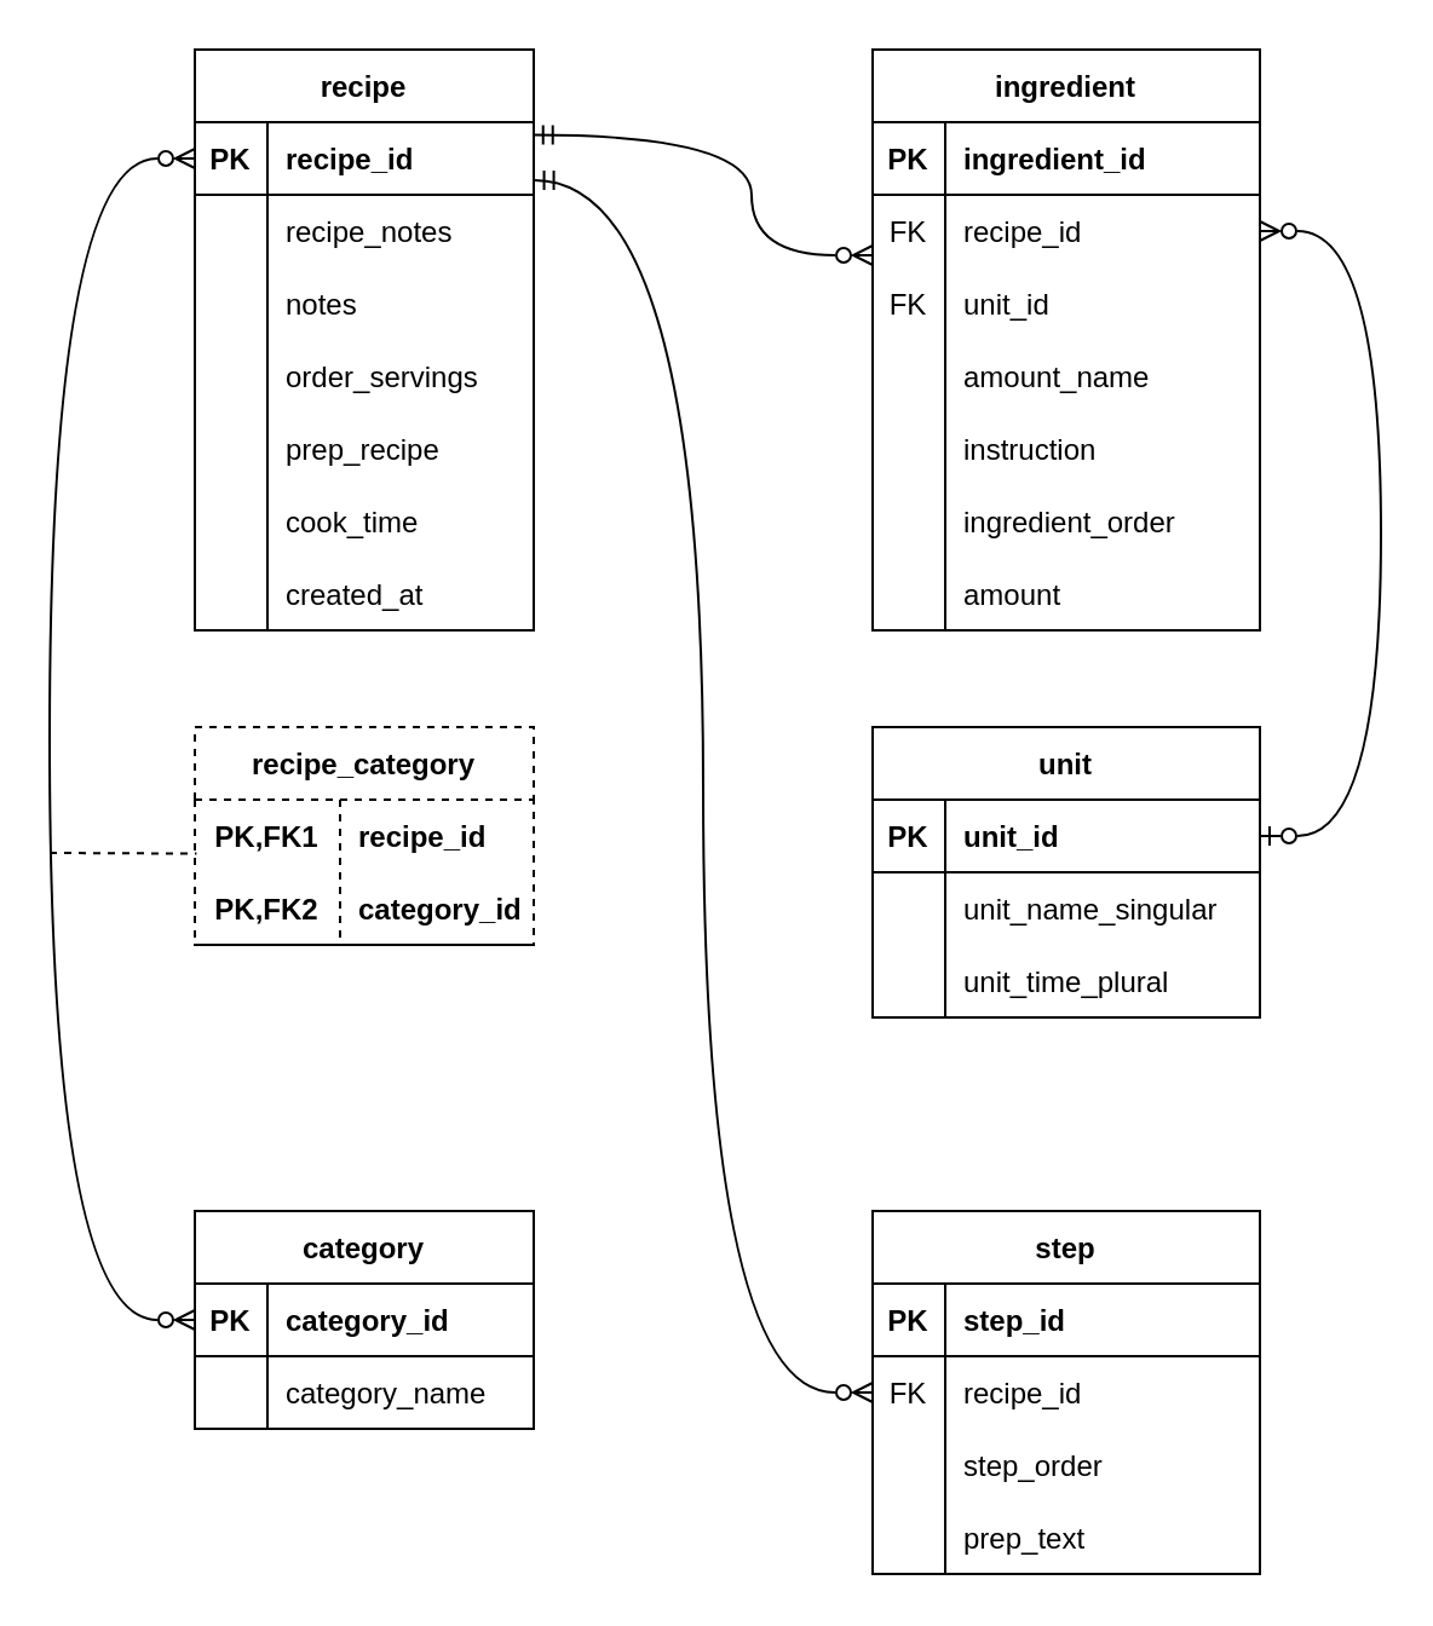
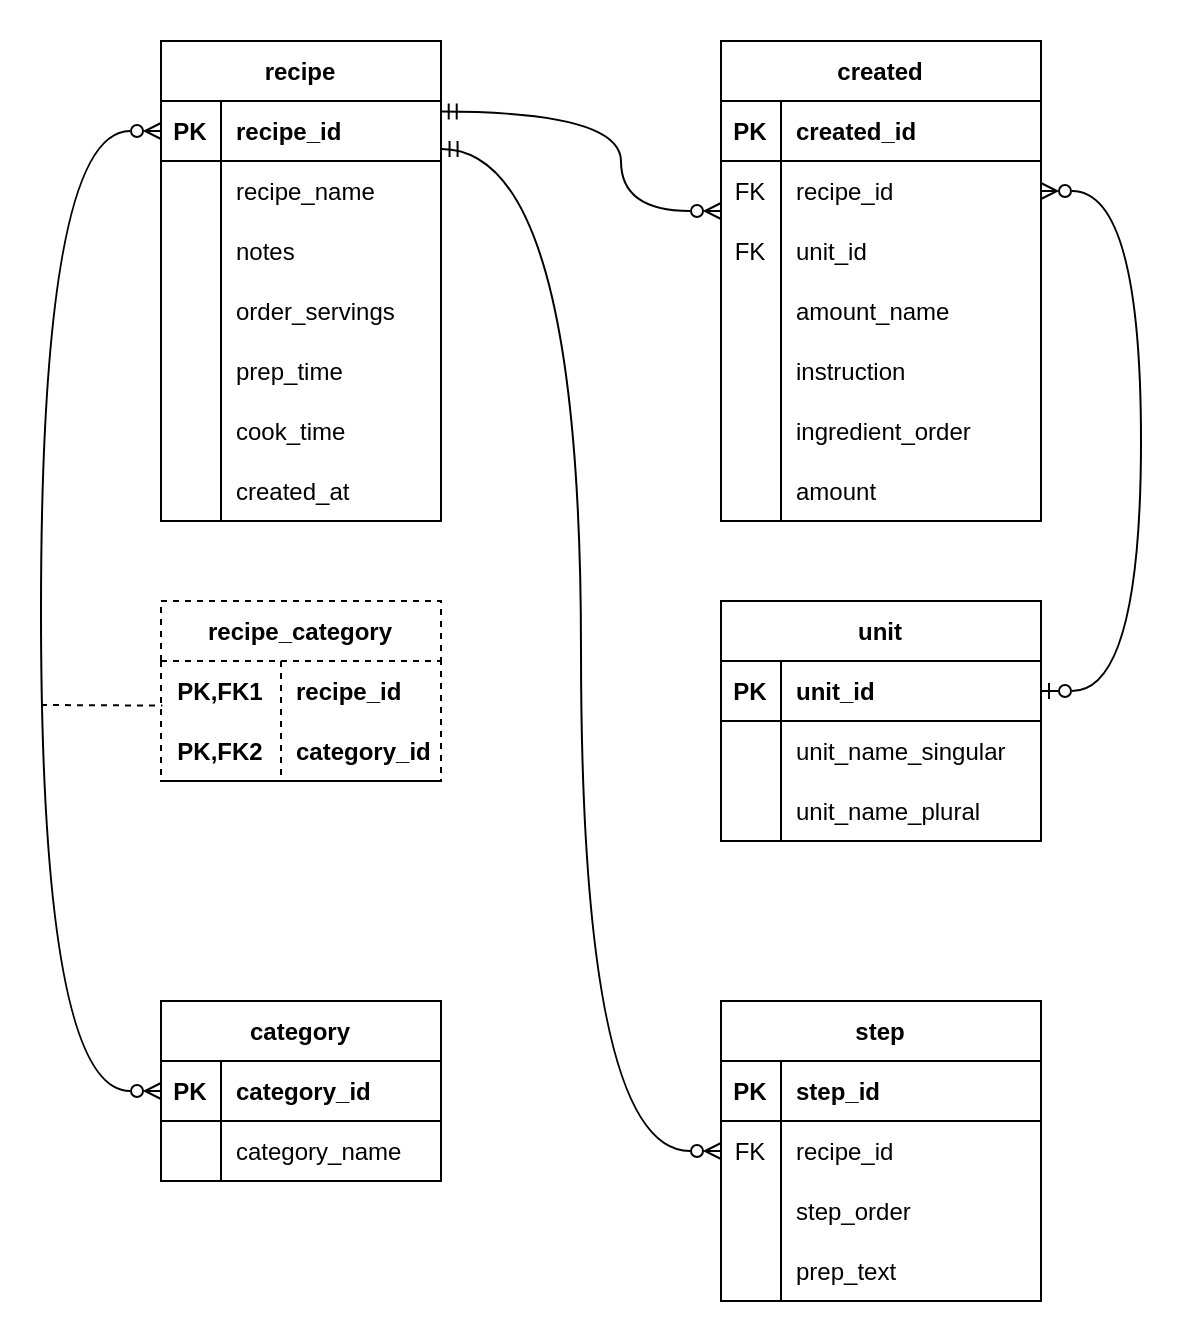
- <mxCell id="24" value="ingredient" style="shape=table;startSize=30;container=1;collapsible=1;childLayout=tableLayout;fixedRows=1;rowLines=0;fontStyle=1;align=center;resizeLast=1;" vertex="1" parent="1"><mxGeometry x="360" y="20" width="160" height="240" as="geometry" /></mxCell>
+ <mxCell id="24" value="created" style="shape=table;startSize=30;container=1;collapsible=1;childLayout=tableLayout;fixedRows=1;rowLines=0;fontStyle=1;align=center;resizeLast=1;" vertex="1" parent="1"><mxGeometry x="360" y="20" width="160" height="240" as="geometry" /></mxCell>
- <mxCell id="27" value="ingredient_id" style="shape=partialRectangle;connectable=0;fillColor=none;top=0;left=0;bottom=0;right=0;align=left;spacingLeft=6;fontStyle=1;overflow=hidden;" vertex="1" parent="25"><mxGeometry x="30" width="130" height="30" as="geometry"><mxRectangle width="130" height="30" as="alternateBounds" /></mxGeometry></mxCell>
+ <mxCell id="27" value="created_id" style="shape=partialRectangle;connectable=0;fillColor=none;top=0;left=0;bottom=0;right=0;align=left;spacingLeft=6;fontStyle=1;overflow=hidden;" vertex="1" parent="25"><mxGeometry x="30" width="130" height="30" as="geometry"><mxRectangle width="130" height="30" as="alternateBounds" /></mxGeometry></mxCell>
- <mxCell id="8" value="recipe_notes" style="shape=partialRectangle;connectable=0;fillColor=none;top=0;left=0;bottom=0;right=0;align=left;spacingLeft=6;overflow=hidden;" vertex="1" parent="6"><mxGeometry x="30" width="110" height="30" as="geometry"><mxRectangle width="110" height="30" as="alternateBounds" /></mxGeometry></mxCell>
+ <mxCell id="8" value="recipe_name" style="shape=partialRectangle;connectable=0;fillColor=none;top=0;left=0;bottom=0;right=0;align=left;spacingLeft=6;overflow=hidden;" vertex="1" parent="6"><mxGeometry x="30" width="110" height="30" as="geometry"><mxRectangle width="110" height="30" as="alternateBounds" /></mxGeometry></mxCell>
- <mxCell id="17" value="prep_recipe" style="shape=partialRectangle;connectable=0;fillColor=none;top=0;left=0;bottom=0;right=0;align=left;spacingLeft=6;overflow=hidden;" vertex="1" parent="15"><mxGeometry x="30" width="110" height="30" as="geometry"><mxRectangle width="110" height="30" as="alternateBounds" /></mxGeometry></mxCell>
+ <mxCell id="17" value="prep_time" style="shape=partialRectangle;connectable=0;fillColor=none;top=0;left=0;bottom=0;right=0;align=left;spacingLeft=6;overflow=hidden;" vertex="1" parent="15"><mxGeometry x="30" width="110" height="30" as="geometry"><mxRectangle width="110" height="30" as="alternateBounds" /></mxGeometry></mxCell>
- <mxCell id="55" value="unit_time_plural" style="shape=partialRectangle;connectable=0;fillColor=none;top=0;left=0;bottom=0;right=0;align=left;spacingLeft=6;overflow=hidden;" vertex="1" parent="53"><mxGeometry x="30" width="130" height="30" as="geometry"><mxRectangle width="130" height="30" as="alternateBounds" /></mxGeometry></mxCell>
+ <mxCell id="55" value="unit_name_plural" style="shape=partialRectangle;connectable=0;fillColor=none;top=0;left=0;bottom=0;right=0;align=left;spacingLeft=6;overflow=hidden;" vertex="1" parent="53"><mxGeometry x="30" width="130" height="30" as="geometry"><mxRectangle width="130" height="30" as="alternateBounds" /></mxGeometry></mxCell>
